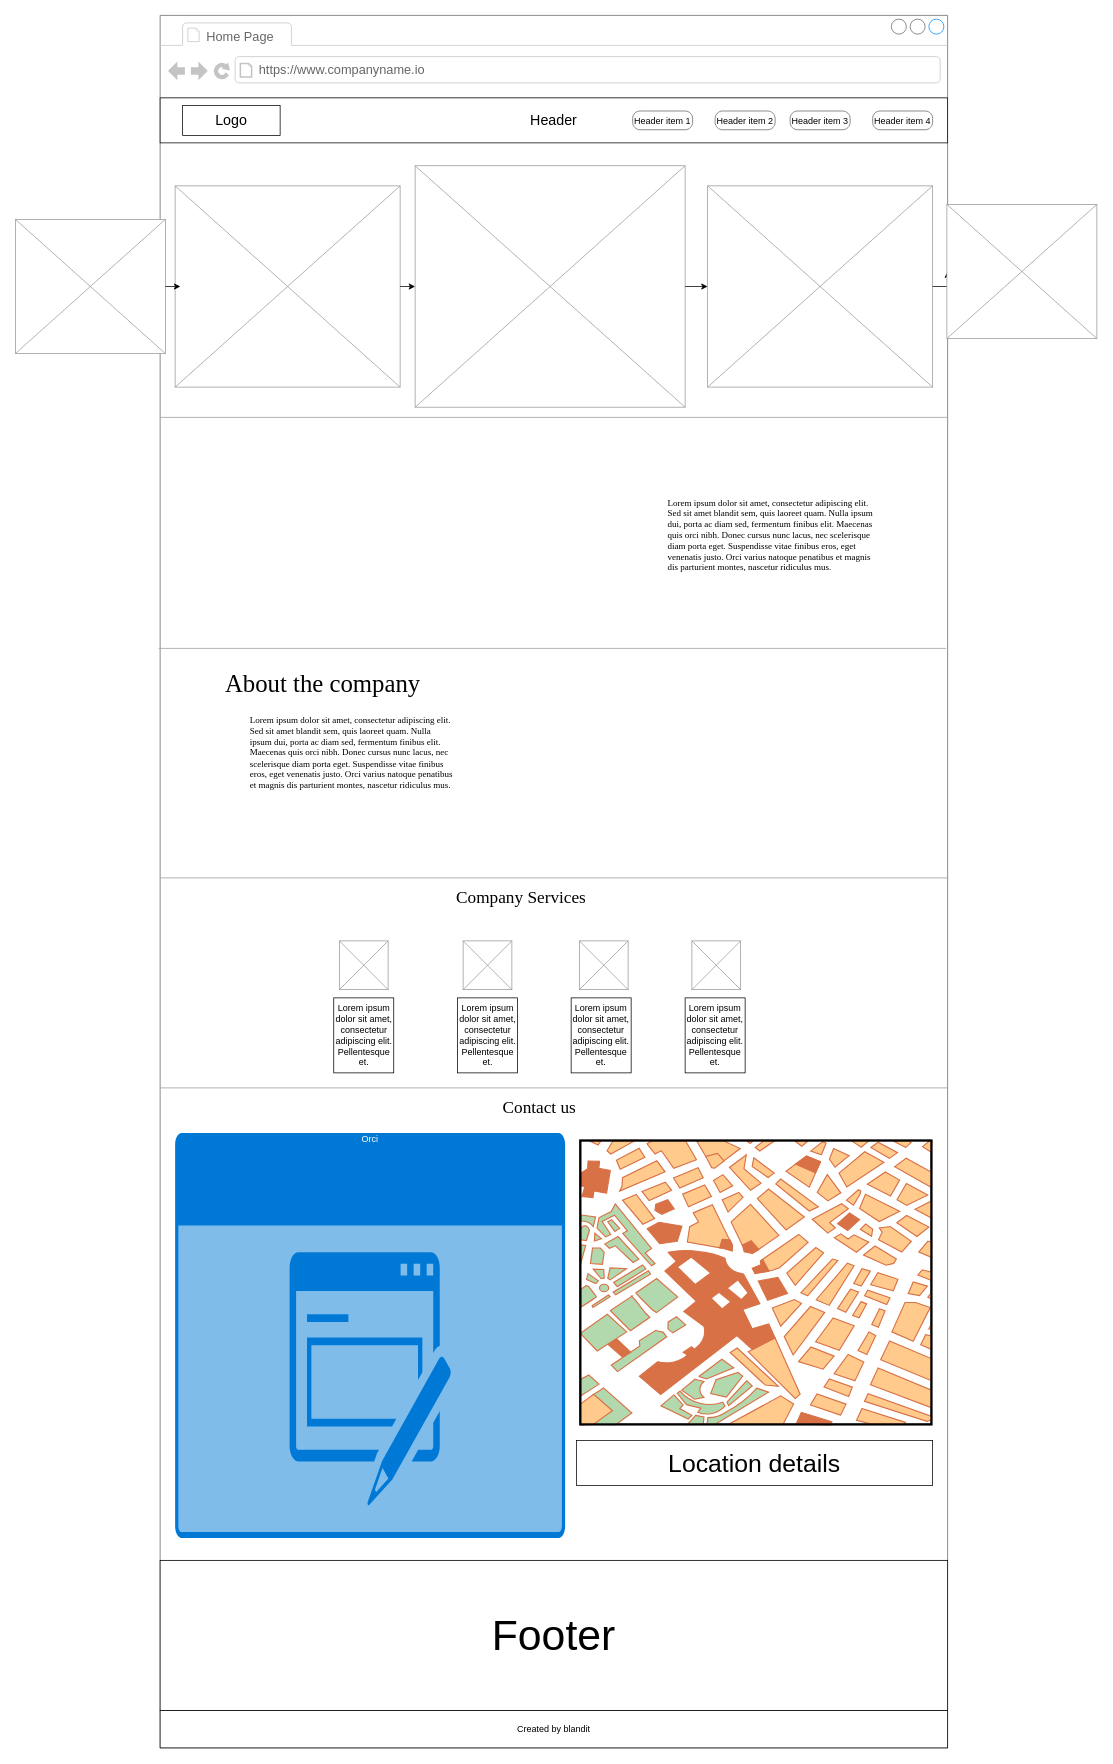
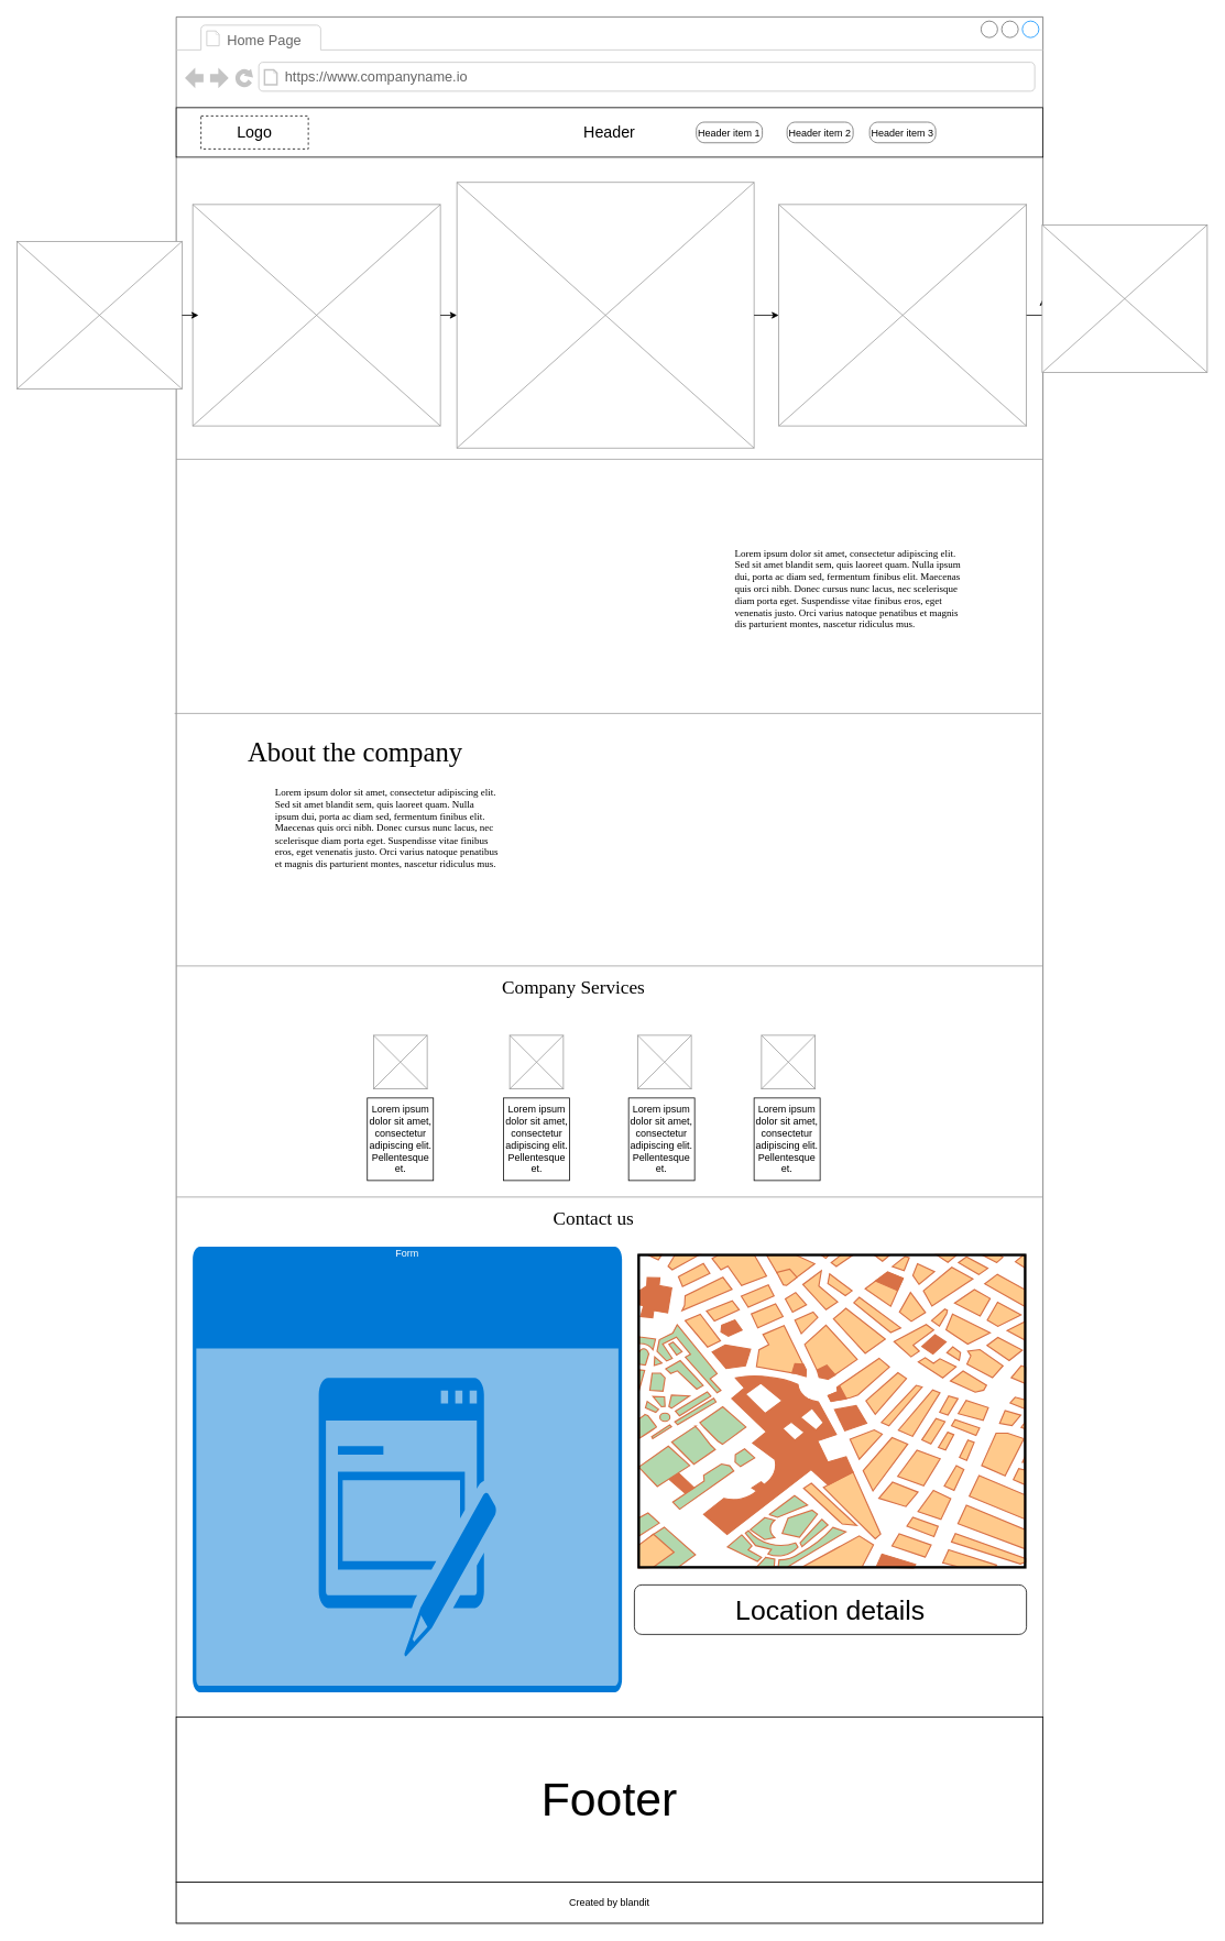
- <mxCell id="12" value="&lt;font style=&quot;font-size: 19px;&quot;&gt;Logo&lt;/font&gt;" style="rounded=0;whiteSpace=wrap;html=1;" vertex="1" parent="2"><mxGeometry x="30" y="120" width="130" height="40" as="geometry" /></mxCell>
+ <mxCell id="12" value="&lt;font style=&quot;font-size: 19px;&quot;&gt;Logo&lt;/font&gt;" style="rounded=0;whiteSpace=wrap;html=1;dashed=1;" vertex="1" parent="2"><mxGeometry x="30" y="120" width="130" height="40" as="geometry" /></mxCell>
- <mxCell id="16" value="&lt;font style=&quot;font-size: 12px;&quot;&gt;Header item 4&lt;/font&gt;" style="strokeWidth=1;shadow=0;dashed=0;align=center;html=1;shape=mxgraph.mockup.buttons.button;strokeColor=#666666;mainText=;buttonStyle=round;fontSize=17;fontStyle=0;fillColor=none;whiteSpace=wrap;rounded=0;labelBackgroundColor=none;" vertex="1" parent="2"><mxGeometry x="950" y="127.5" width="80" height="25" as="geometry" /></mxCell>
- <mxCell id="44" value="Orci" style="html=1;whiteSpace=wrap;strokeColor=none;fillColor=#0079D6;labelPosition=center;verticalLabelPosition=middle;verticalAlign=top;align=center;fontSize=12;outlineConnect=0;spacingTop=-6;fontColor=#FFFFFF;sketch=0;shape=mxgraph.sitemap.form;" vertex="1" parent="2"><mxGeometry x="20" y="1490" width="520" height="540" as="geometry" /></mxCell>
+ <mxCell id="44" value="Form" style="html=1;whiteSpace=wrap;strokeColor=none;fillColor=#0079D6;labelPosition=center;verticalLabelPosition=middle;verticalAlign=top;align=center;fontSize=12;outlineConnect=0;spacingTop=-6;fontColor=#FFFFFF;sketch=0;shape=mxgraph.sitemap.form;" vertex="1" parent="2"><mxGeometry x="20" y="1490" width="520" height="540" as="geometry" /></mxCell>
- <mxCell id="43" value="&lt;font style=&quot;font-size: 33px;&quot;&gt;Location details&lt;/font&gt;" style="rounded=0;whiteSpace=wrap;html=1;" vertex="1" parent="2"><mxGeometry x="555" y="1900" width="475" height="60" as="geometry" /></mxCell>
+ <mxCell id="43" value="&lt;font style=&quot;font-size: 33px;&quot;&gt;Location details&lt;/font&gt;" style="whiteSpace=wrap;html=1;rounded=1;" vertex="1" parent="2"><mxGeometry x="555" y="1900" width="475" height="60" as="geometry" /></mxCell>
